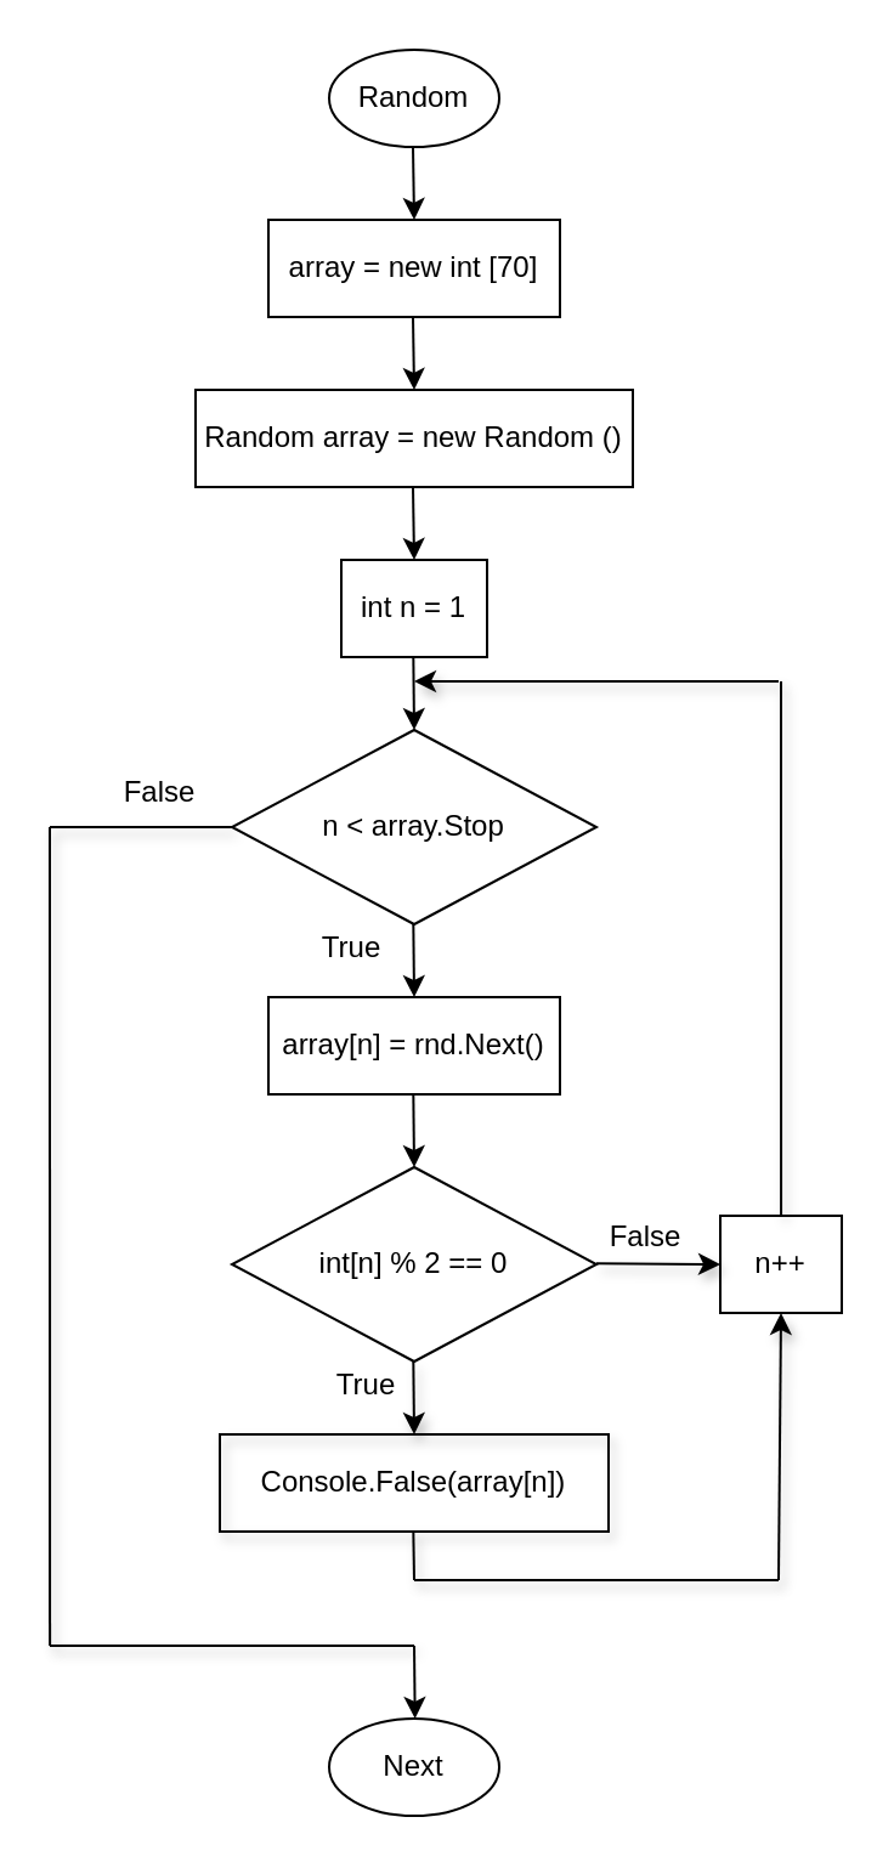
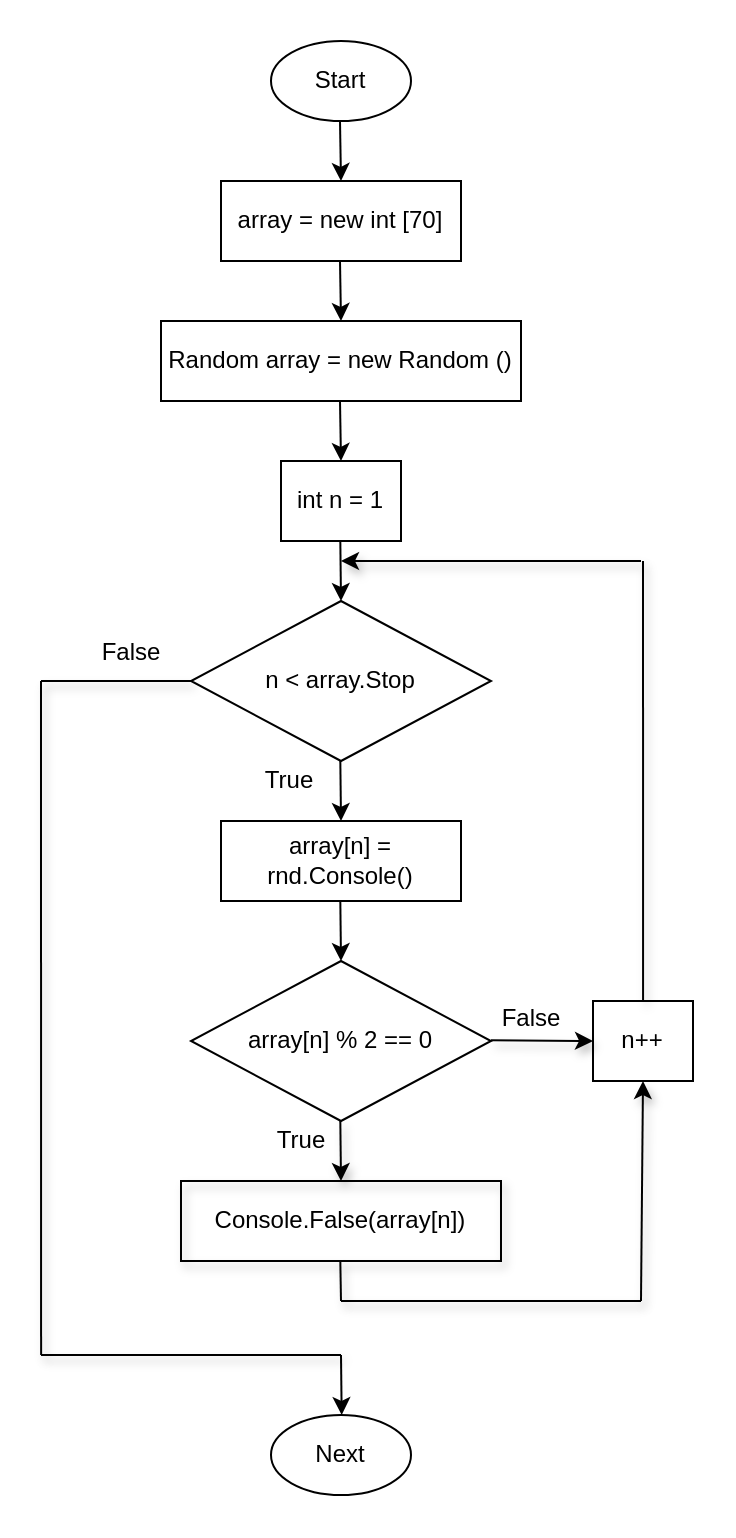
- <mxCell id="2" value="Random" style="ellipse;whiteSpace=wrap;html=1;strokeColor=#000000;fontColor=#000000;fillColor=none;" parent="1" vertex="1"><mxGeometry x="135" y="20" width="70" height="40" as="geometry" /></mxCell>
+ <mxCell id="2" value="Start" style="ellipse;whiteSpace=wrap;html=1;strokeColor=#000000;fontColor=#000000;fillColor=none;" parent="1" vertex="1"><mxGeometry x="135" y="20" width="70" height="40" as="geometry" /></mxCell>
- <mxCell id="11" value="array[n] = rnd.Next()" style="rounded=0;whiteSpace=wrap;html=1;strokeColor=#000000;fontColor=#000000;fillColor=none;" vertex="1" parent="1"><mxGeometry x="110" y="410" width="120" height="40" as="geometry" /></mxCell>
+ <mxCell id="11" value="array[n] = rnd.Console()" style="rounded=0;whiteSpace=wrap;html=1;strokeColor=#000000;fontColor=#000000;fillColor=none;" vertex="1" parent="1"><mxGeometry x="110" y="410" width="120" height="40" as="geometry" /></mxCell>
- <mxCell id="13" value="int[n] % 2 == 0" style="rhombus;whiteSpace=wrap;html=1;strokeColor=#000000;fontColor=#000000;fillColor=none;" vertex="1" parent="1"><mxGeometry x="95" y="480" width="150" height="80" as="geometry" /></mxCell>
+ <mxCell id="13" value="array[n] % 2 == 0" style="rhombus;whiteSpace=wrap;html=1;strokeColor=#000000;fontColor=#000000;fillColor=none;" vertex="1" parent="1"><mxGeometry x="95" y="480" width="150" height="80" as="geometry" /></mxCell>
